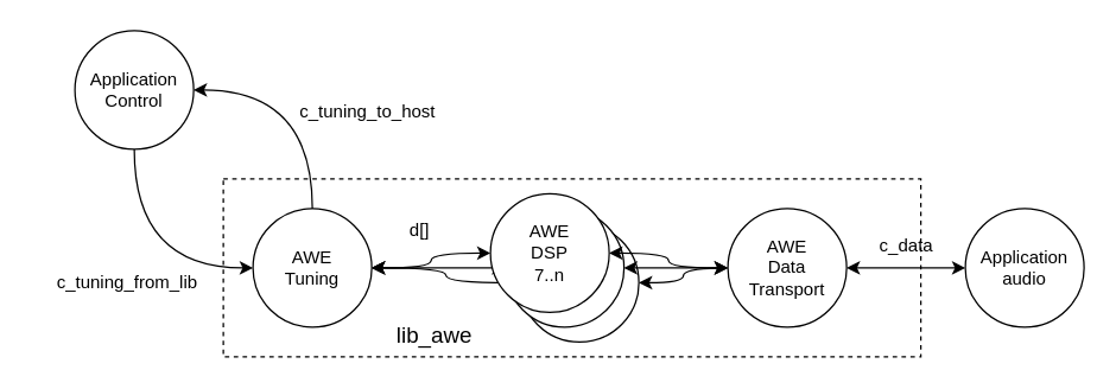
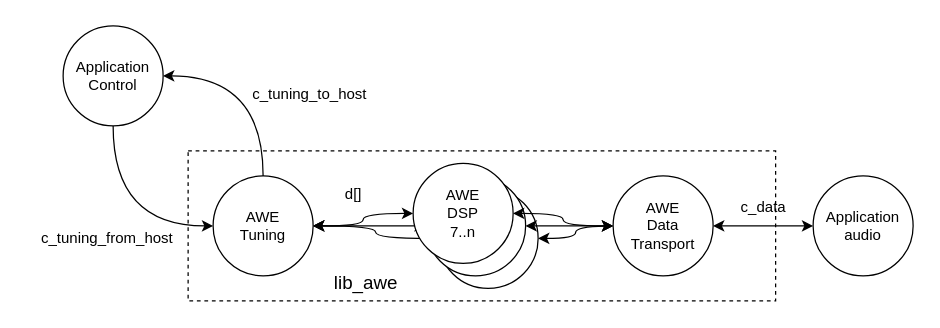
- <mxCell id="16" value="c_tuning_from_lib" style="text;html=1;align=center;verticalAlign=middle;resizable=0;points=[];autosize=1;strokeColor=none;fillColor=none;" parent="1" vertex="1"><mxGeometry x="20" y="175" width="130" height="30" as="geometry" /></mxCell>
+ <mxCell id="16" value="c_tuning_from_host" style="text;html=1;align=center;verticalAlign=middle;resizable=0;points=[];autosize=1;strokeColor=none;fillColor=none;" parent="1" vertex="1"><mxGeometry x="20" y="175" width="130" height="30" as="geometry" /></mxCell>
